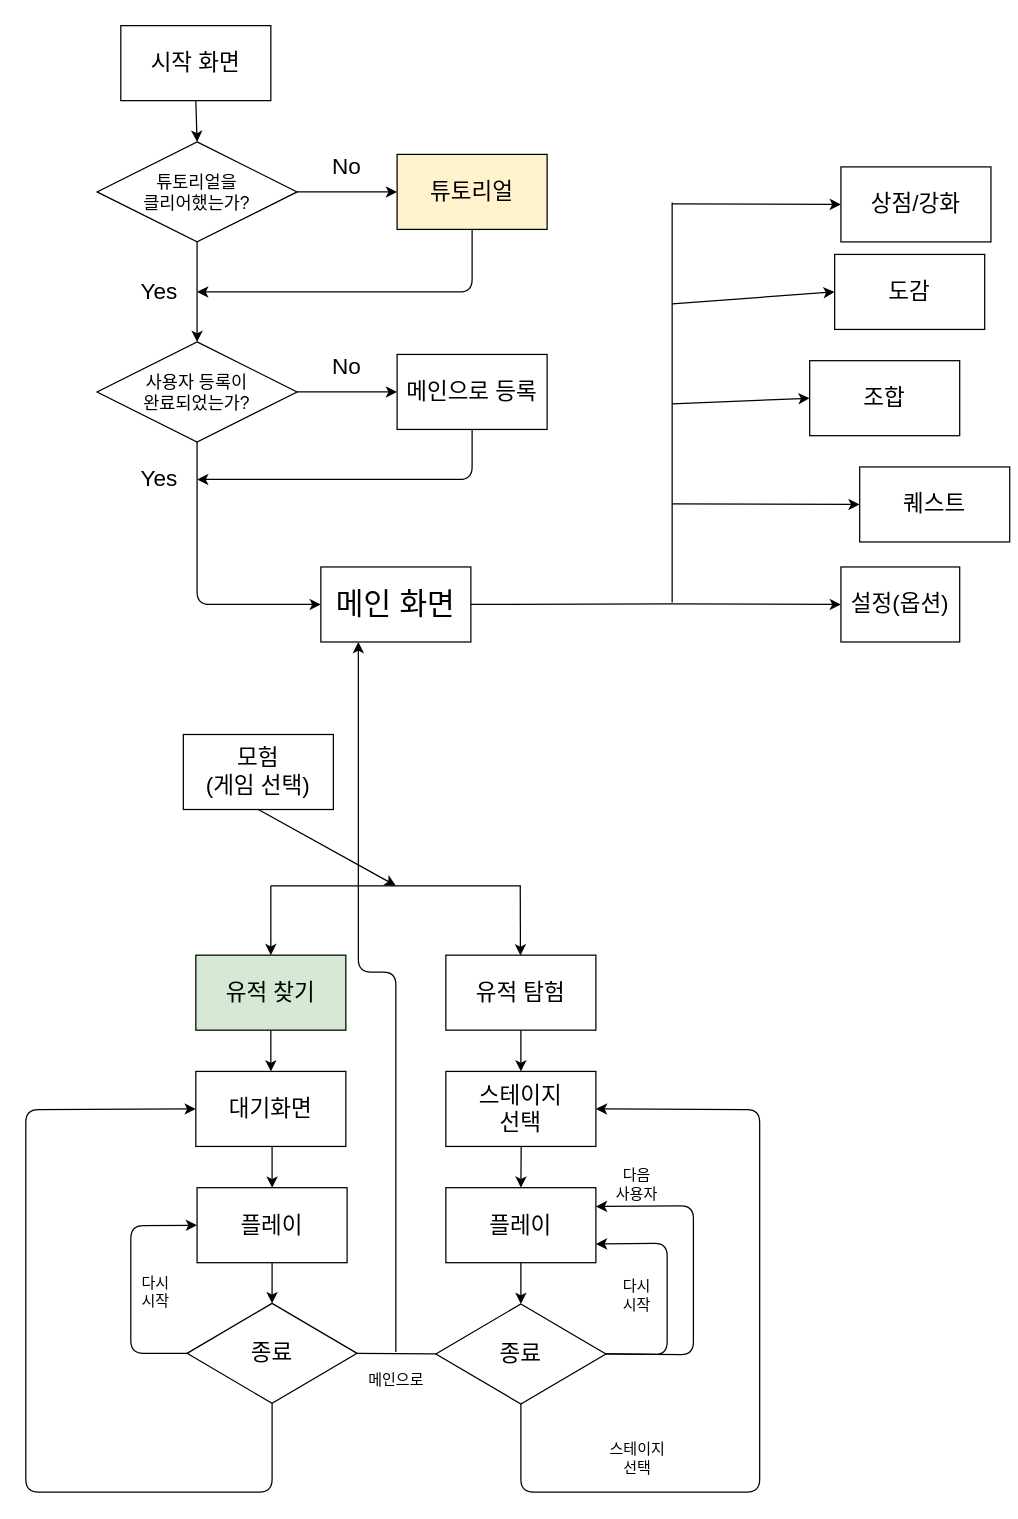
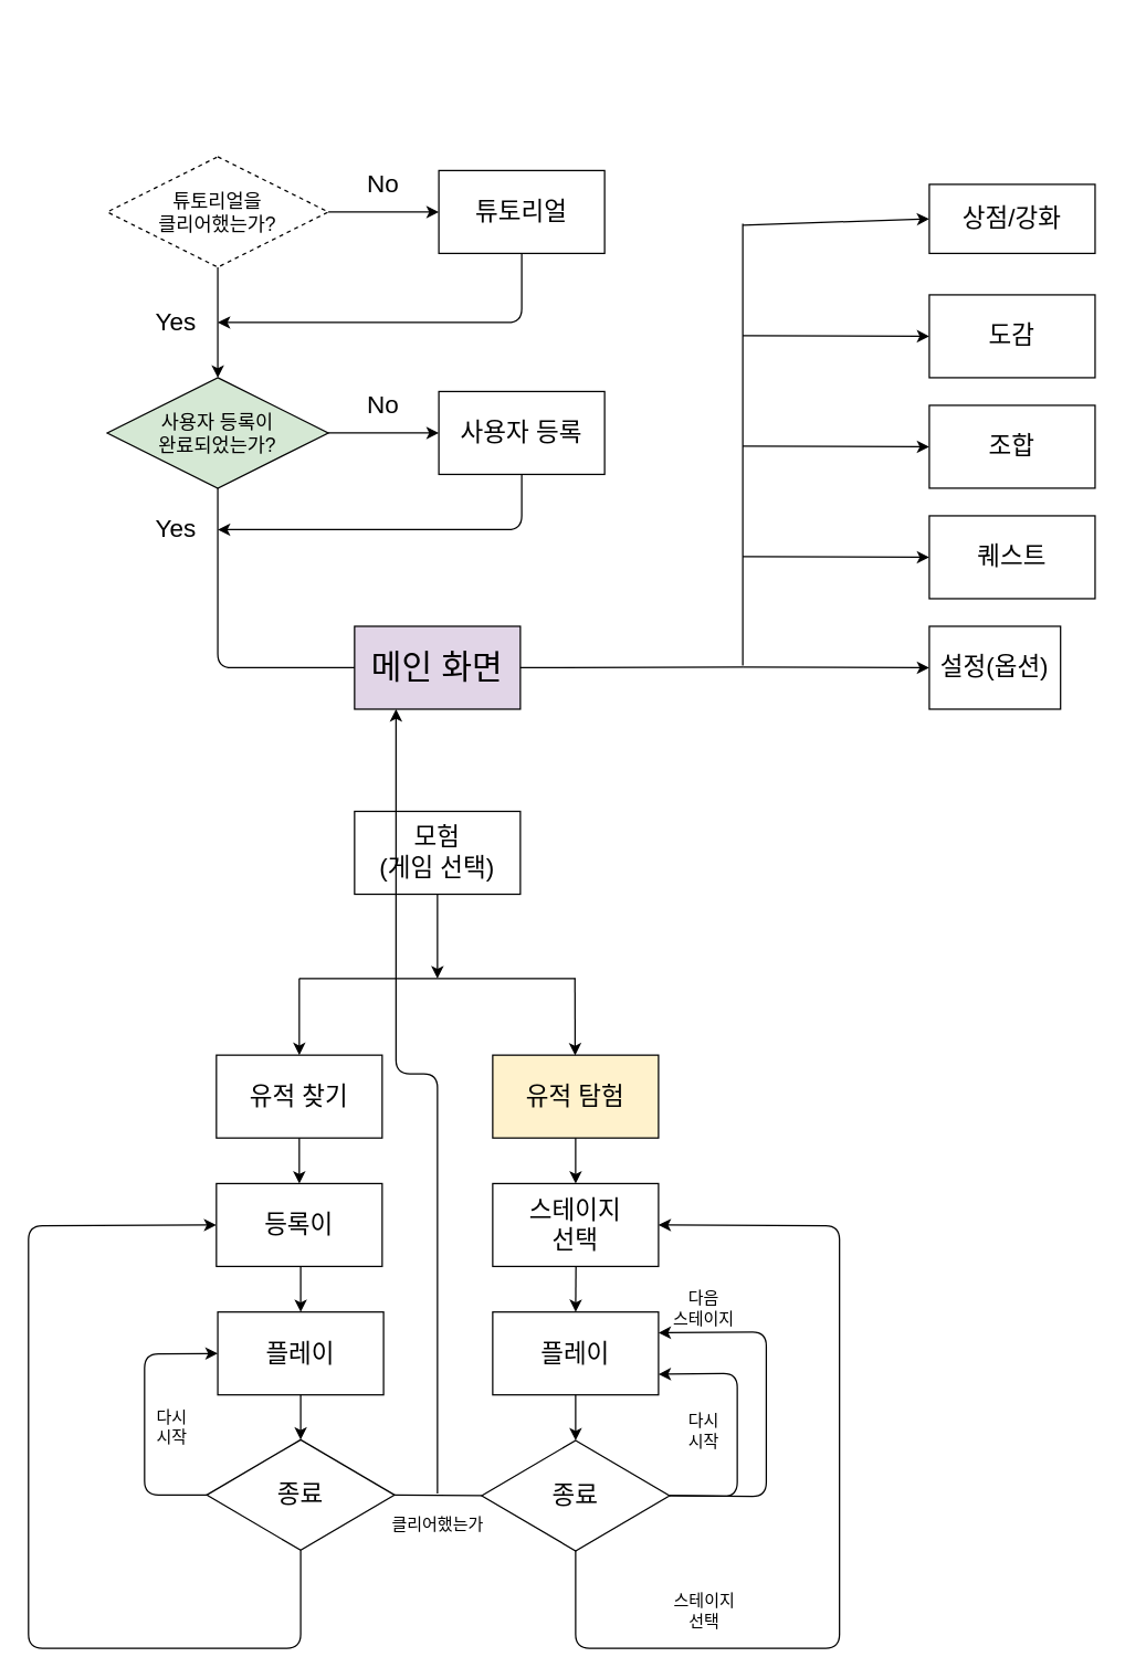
- <mxCell id="3" value="&lt;font style=&quot;font-size: 18px&quot;&gt;시작 화면&lt;/font&gt;" style="rounded=0;whiteSpace=wrap;html=1;" parent="1" vertex="1"><mxGeometry x="96" y="20" width="120" height="60" as="geometry" /></mxCell>
- <mxCell id="7" value="" style="endArrow=classic;html=1;exitX=0.5;exitY=1;exitDx=0;exitDy=0;entryX=0.5;entryY=0;entryDx=0;entryDy=0;" parent="1" source="3" target="6" edge="1"><mxGeometry width="50" height="50" relative="1" as="geometry"><mxPoint x="77" y="300" as="sourcePoint" /><mxPoint x="157" y="140" as="targetPoint" /></mxGeometry></mxCell>
- <mxCell id="6" value="&lt;font&gt;&lt;font style=&quot;font-size: 14px&quot;&gt;튜토리얼을&lt;br&gt;클리어했는가?&lt;/font&gt;&lt;br&gt;&lt;/font&gt;" style="rhombus;whiteSpace=wrap;html=1;" parent="1" vertex="1"><mxGeometry x="77" y="113" width="160" height="80" as="geometry" /></mxCell>
+ <mxCell id="6" value="&lt;font&gt;&lt;font style=&quot;font-size: 14px&quot;&gt;튜토리얼을&lt;br&gt;클리어했는가?&lt;/font&gt;&lt;br&gt;&lt;/font&gt;" style="rhombus;whiteSpace=wrap;html=1;dashed=1;" parent="1" vertex="1"><mxGeometry x="77" y="113" width="160" height="80" as="geometry" /></mxCell>
- <mxCell id="10" value="&lt;font style=&quot;font-size: 18px&quot;&gt;튜토리얼&lt;/font&gt;" style="rounded=0;whiteSpace=wrap;html=1;fillColor=#fff2cc;" parent="1" vertex="1"><mxGeometry x="317" y="123" width="120" height="60" as="geometry" /></mxCell>
+ <mxCell id="10" value="&lt;font style=&quot;font-size: 18px&quot;&gt;튜토리얼&lt;/font&gt;" style="rounded=0;whiteSpace=wrap;html=1;" parent="1" vertex="1"><mxGeometry x="317" y="123" width="120" height="60" as="geometry" /></mxCell>
- <mxCell id="23" value="&lt;font style=&quot;font-size: 18px&quot;&gt;상점/강화&lt;/font&gt;" style="rounded=0;whiteSpace=wrap;html=1;" parent="1" vertex="1"><mxGeometry x="672" y="133" width="120" height="60" as="geometry" /></mxCell>
+ <mxCell id="23" value="&lt;font style=&quot;font-size: 18px&quot;&gt;상점/강화&lt;/font&gt;" style="rounded=0;whiteSpace=wrap;html=1;" parent="1" vertex="1"><mxGeometry x="672" y="133" width="120" height="50" as="geometry" /></mxCell>
- <mxCell id="25" value="&lt;font style=&quot;font-size: 18px&quot;&gt;도감&lt;/font&gt;" style="rounded=0;whiteSpace=wrap;html=1;" parent="1" vertex="1"><mxGeometry x="667" y="203" width="120" height="60" as="geometry" /></mxCell>
+ <mxCell id="25" value="&lt;font style=&quot;font-size: 18px&quot;&gt;도감&lt;/font&gt;" style="rounded=0;whiteSpace=wrap;html=1;" parent="1" vertex="1"><mxGeometry x="672" y="213" width="120" height="60" as="geometry" /></mxCell>
- <mxCell id="13" value="&lt;font&gt;&lt;font style=&quot;font-size: 14px&quot;&gt;사용자 등록이&lt;br&gt;완료되었는가?&lt;/font&gt;&lt;br&gt;&lt;/font&gt;" style="rhombus;whiteSpace=wrap;html=1;" parent="1" vertex="1"><mxGeometry x="77" y="273" width="160" height="80" as="geometry" /></mxCell>
+ <mxCell id="13" value="&lt;font&gt;&lt;font style=&quot;font-size: 14px&quot;&gt;사용자 등록이&lt;br&gt;완료되었는가?&lt;/font&gt;&lt;br&gt;&lt;/font&gt;" style="rhombus;whiteSpace=wrap;html=1;fillColor=#d5e8d4;" parent="1" vertex="1"><mxGeometry x="77" y="273" width="160" height="80" as="geometry" /></mxCell>
- <mxCell id="11" value="&lt;font style=&quot;font-size: 18px&quot;&gt;메인으로 등록&lt;/font&gt;" style="rounded=0;whiteSpace=wrap;html=1;" parent="1" vertex="1"><mxGeometry x="317" y="283" width="120" height="60" as="geometry" /></mxCell>
+ <mxCell id="11" value="&lt;font style=&quot;font-size: 18px&quot;&gt;사용자 등록&lt;/font&gt;" style="rounded=0;whiteSpace=wrap;html=1;" parent="1" vertex="1"><mxGeometry x="317" y="283" width="120" height="60" as="geometry" /></mxCell>
- <mxCell id="27" value="&lt;font style=&quot;font-size: 18px&quot;&gt;조합&lt;/font&gt;" style="rounded=0;whiteSpace=wrap;html=1;" parent="1" vertex="1"><mxGeometry x="647" y="288" width="120" height="60" as="geometry" /></mxCell>
+ <mxCell id="27" value="&lt;font style=&quot;font-size: 18px&quot;&gt;조합&lt;/font&gt;" style="rounded=0;whiteSpace=wrap;html=1;" parent="1" vertex="1"><mxGeometry x="672" y="293" width="120" height="60" as="geometry" /></mxCell>
- <mxCell id="29" value="&lt;font style=&quot;font-size: 18px&quot;&gt;퀘스트&lt;/font&gt;" style="rounded=0;whiteSpace=wrap;html=1;" parent="1" vertex="1"><mxGeometry x="687" y="373" width="120" height="60" as="geometry" /></mxCell>
+ <mxCell id="29" value="&lt;font style=&quot;font-size: 18px&quot;&gt;퀘스트&lt;/font&gt;" style="rounded=0;whiteSpace=wrap;html=1;" parent="1" vertex="1"><mxGeometry x="672" y="373" width="120" height="60" as="geometry" /></mxCell>
- <mxCell id="15" value="" style="endArrow=classic;html=1;entryX=0;entryY=0.5;entryDx=0;entryDy=0;exitX=0.5;exitY=1;exitDx=0;exitDy=0;" parent="1" source="13" target="14" edge="1"><mxGeometry width="50" height="50" relative="1" as="geometry"><mxPoint x="77" y="553" as="sourcePoint" /><mxPoint x="127" y="503" as="targetPoint" /><Array as="points"><mxPoint x="157" y="483" /></Array></mxGeometry></mxCell>
+ <mxCell id="15" value="" style="endArrow=none;html=1;entryX=0;entryY=0.5;entryDx=0;entryDy=0;exitX=0.5;exitY=1;exitDx=0;exitDy=0;" parent="1" source="13" target="14" edge="1"><mxGeometry width="50" height="50" relative="1" as="geometry"><mxPoint x="77" y="553" as="sourcePoint" /><mxPoint x="127" y="503" as="targetPoint" /><Array as="points"><mxPoint x="157" y="483" /></Array></mxGeometry></mxCell>
- <mxCell id="14" value="&lt;font style=&quot;font-size: 24px&quot;&gt;메인 화면&lt;/font&gt;" style="rounded=0;whiteSpace=wrap;html=1;" parent="1" vertex="1"><mxGeometry x="256" y="453" width="120" height="60" as="geometry" /></mxCell>
+ <mxCell id="14" value="&lt;font style=&quot;font-size: 24px&quot;&gt;메인 화면&lt;/font&gt;" style="rounded=0;whiteSpace=wrap;html=1;fillColor=#e1d5e7;" parent="1" vertex="1"><mxGeometry x="256" y="453" width="120" height="60" as="geometry" /></mxCell>
- <mxCell id="2" value="&lt;font style=&quot;font-size: 18px&quot;&gt;모험&lt;br&gt;(게임 선택)&lt;br&gt;&lt;/font&gt;" style="rounded=0;whiteSpace=wrap;html=1;" vertex="1" parent="1"><mxGeometry x="146" y="587" width="120" height="60" as="geometry" /></mxCell>
+ <mxCell id="2" value="&lt;font style=&quot;font-size: 18px&quot;&gt;모험&lt;br&gt;(게임 선택)&lt;br&gt;&lt;/font&gt;" style="rounded=0;whiteSpace=wrap;html=1;" vertex="1" parent="1"><mxGeometry x="256" y="587" width="120" height="60" as="geometry" /></mxCell>
- <mxCell id="33" value="&lt;font style=&quot;font-size: 18px&quot;&gt;유적 찾기&lt;/font&gt;" style="rounded=0;whiteSpace=wrap;html=1;fillColor=#d5e8d4;" parent="1" vertex="1"><mxGeometry x="156" y="763.5" width="120" height="60" as="geometry" /></mxCell>
+ <mxCell id="33" value="&lt;font style=&quot;font-size: 18px&quot;&gt;유적 찾기&lt;/font&gt;" style="rounded=0;whiteSpace=wrap;html=1;" parent="1" vertex="1"><mxGeometry x="156" y="763.5" width="120" height="60" as="geometry" /></mxCell>
- <mxCell id="34" value="&lt;font style=&quot;font-size: 18px&quot;&gt;유적 탐험&lt;/font&gt;" style="rounded=0;whiteSpace=wrap;html=1;" parent="1" vertex="1"><mxGeometry x="356" y="763.5" width="120" height="60" as="geometry" /></mxCell>
+ <mxCell id="34" value="&lt;font style=&quot;font-size: 18px&quot;&gt;유적 탐험&lt;/font&gt;" style="rounded=0;whiteSpace=wrap;html=1;fillColor=#fff2cc;" parent="1" vertex="1"><mxGeometry x="356" y="763.5" width="120" height="60" as="geometry" /></mxCell>
- <mxCell id="39" value="&lt;font style=&quot;font-size: 18px&quot;&gt;대기화면&lt;/font&gt;" style="rounded=0;whiteSpace=wrap;html=1;" parent="1" vertex="1"><mxGeometry x="156" y="856.5" width="120" height="60" as="geometry" /></mxCell>
+ <mxCell id="39" value="&lt;font style=&quot;font-size: 18px&quot;&gt;등록이&lt;/font&gt;" style="rounded=0;whiteSpace=wrap;html=1;" parent="1" vertex="1"><mxGeometry x="156" y="856.5" width="120" height="60" as="geometry" /></mxCell>
- <mxCell id="60" value="다음&lt;br&gt;사용자&lt;br&gt;" style="text;html=1;strokeColor=none;fillColor=none;align=center;verticalAlign=middle;whiteSpace=wrap;rounded=0;" parent="1" vertex="1"><mxGeometry x="480" y="937" width="58" height="20" as="geometry" /></mxCell>
+ <mxCell id="60" value="다음&lt;br&gt;스테이지&lt;br&gt;" style="text;html=1;strokeColor=none;fillColor=none;align=center;verticalAlign=middle;whiteSpace=wrap;rounded=0;" parent="1" vertex="1"><mxGeometry x="480" y="937" width="58" height="20" as="geometry" /></mxCell>
- <mxCell id="58" value="메인으로&lt;br&gt;" style="text;html=1;strokeColor=none;fillColor=none;align=center;verticalAlign=middle;whiteSpace=wrap;rounded=0;" parent="1" vertex="1"><mxGeometry x="262.5" y="1090.5" width="107" height="26" as="geometry" /></mxCell>
+ <mxCell id="58" value="클리어했는가&lt;br&gt;" style="text;html=1;strokeColor=none;fillColor=none;align=center;verticalAlign=middle;whiteSpace=wrap;rounded=0;" parent="1" vertex="1"><mxGeometry x="262.5" y="1090.5" width="107" height="26" as="geometry" /></mxCell>
